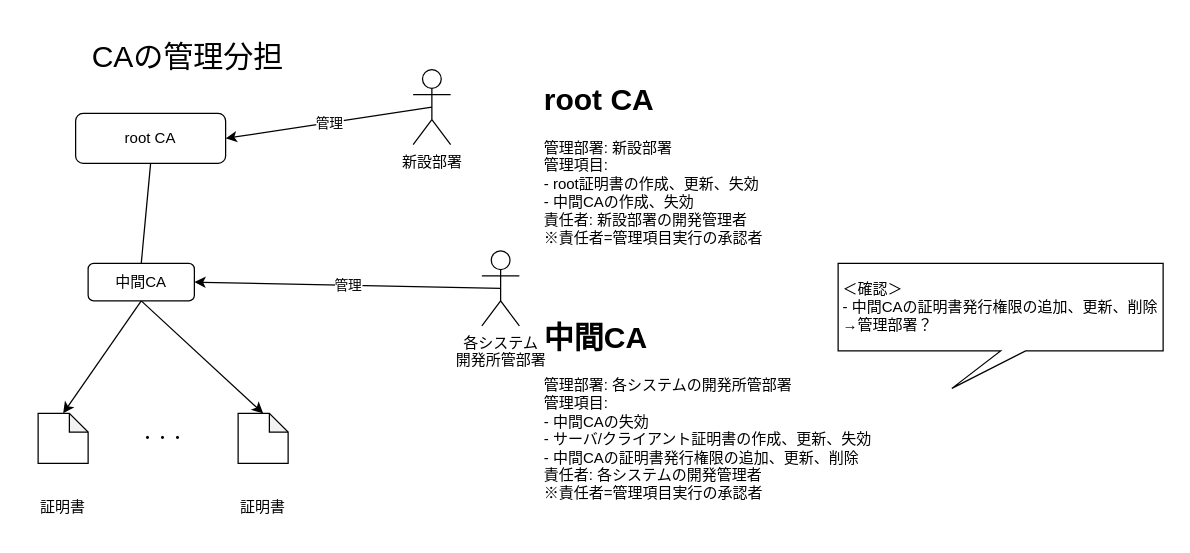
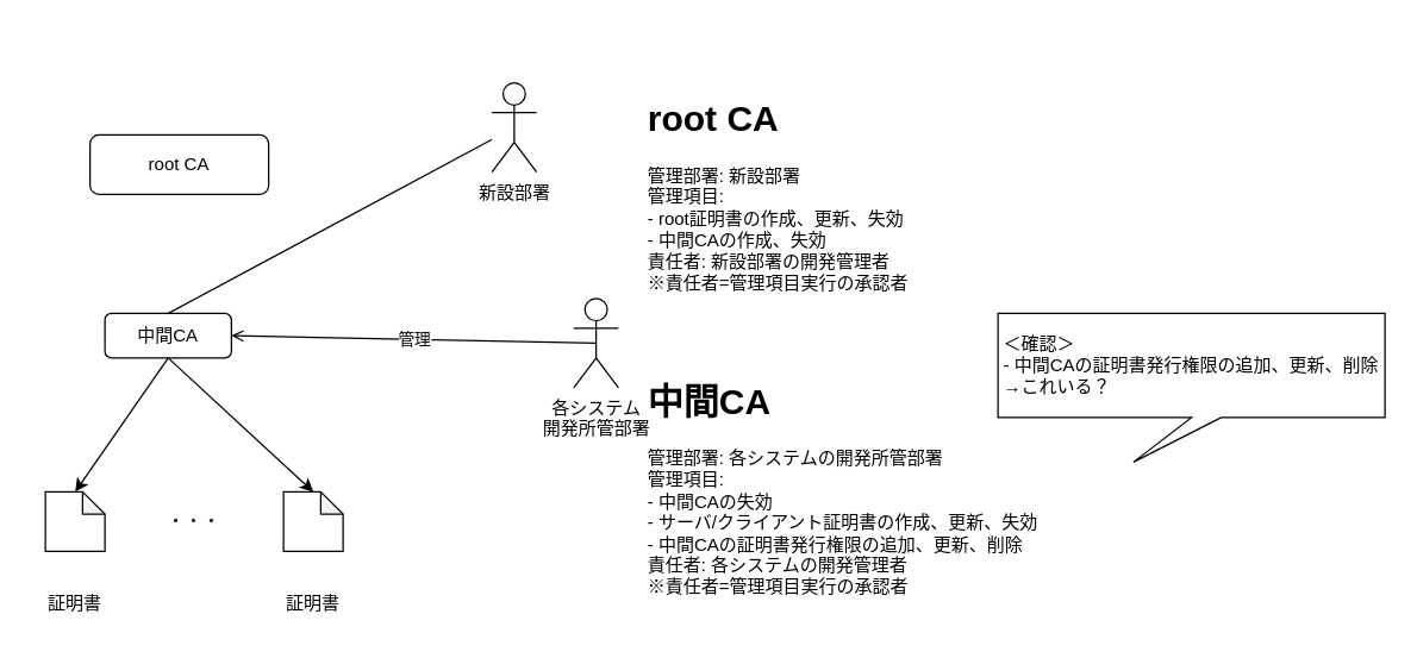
- <mxCell id="12" value="&lt;font style=&quot;font-size: 24px;&quot;&gt;CAの管理分担&lt;/font&gt;" style="text;html=1;strokeColor=none;fillColor=none;align=center;verticalAlign=middle;whiteSpace=wrap;rounded=0;" parent="1" vertex="1"><mxGeometry x="70" y="20" width="160" height="50" as="geometry" /></mxCell>
- <mxCell id="18" value="" style="endArrow=classic;html=1;exitX=0.5;exitY=0.5;exitDx=0;exitDy=0;exitPerimeter=0;entryX=1;entryY=0.5;entryDx=0;entryDy=0;" parent="1" source="15" target="2" edge="1"><mxGeometry relative="1" as="geometry"><mxPoint x="440" y="310" as="sourcePoint" /><mxPoint x="540" y="310" as="targetPoint" /></mxGeometry></mxCell>
- <mxCell id="19" value="管理" style="edgeLabel;resizable=0;html=1;align=center;verticalAlign=middle;" parent="18" connectable="0" vertex="1"><mxGeometry relative="1" as="geometry" /></mxCell>
- <mxCell id="6" value="" style="endArrow=none;html=1;entryX=0.5;entryY=1;entryDx=0;entryDy=0;exitX=0.5;exitY=0;exitDx=0;exitDy=0;" parent="1" source="5" target="2" edge="1"><mxGeometry width="50" height="50" relative="1" as="geometry"><mxPoint x="470" y="360" as="sourcePoint" /><mxPoint x="520" y="310" as="targetPoint" /></mxGeometry></mxCell>
+ <mxCell id="6" value="" style="endArrow=none;html=1;exitX=0.5;exitY=0;exitDx=0;exitDy=0;" parent="1" source="5" target="15" edge="1"><mxGeometry width="50" height="50" relative="1" as="geometry"><mxPoint x="470" y="360" as="sourcePoint" /><mxPoint x="520" y="310" as="targetPoint" /></mxGeometry></mxCell>
- <mxCell id="20" value="" style="endArrow=classic;html=1;exitX=0.5;exitY=0.5;exitDx=0;exitDy=0;exitPerimeter=0;entryX=1;entryY=0.5;entryDx=0;entryDy=0;" parent="1" source="16" target="5" edge="1"><mxGeometry relative="1" as="geometry"><mxPoint x="355" y="120" as="sourcePoint" /><mxPoint x="200" y="120" as="targetPoint" /></mxGeometry></mxCell>
+ <mxCell id="20" value="" style="endArrow=open;html=1;exitX=0.5;exitY=0.5;exitDx=0;exitDy=0;exitPerimeter=0;entryX=1;entryY=0.5;entryDx=0;entryDy=0;" parent="1" source="16" target="5" edge="1"><mxGeometry relative="1" as="geometry"><mxPoint x="355" y="120" as="sourcePoint" /><mxPoint x="200" y="120" as="targetPoint" /></mxGeometry></mxCell>
- <mxCell id="17" value="&lt;div style=&quot;text-align: left;&quot;&gt;&lt;span style=&quot;background-color: initial;&quot;&gt;＜確認＞&lt;/span&gt;&lt;/div&gt;&lt;div style=&quot;text-align: left;&quot;&gt;&lt;span style=&quot;background-color: initial;&quot;&gt;- 中間CAの証明書発行権限の追加、更新、削除&lt;/span&gt;&lt;/div&gt;&lt;span style=&quot;&quot;&gt;&lt;div style=&quot;text-align: left;&quot;&gt;&lt;span style=&quot;background-color: initial;&quot;&gt;→管理部署？&lt;/span&gt;&lt;/div&gt;&lt;/span&gt;" style="shape=callout;whiteSpace=wrap;html=1;perimeter=calloutPerimeter;position2=0.35;" parent="1" vertex="1"><mxGeometry x="670" y="210" width="260" height="100" as="geometry" /></mxCell>
+ <mxCell id="17" value="&lt;div style=&quot;text-align: left;&quot;&gt;&lt;span style=&quot;background-color: initial;&quot;&gt;＜確認＞&lt;/span&gt;&lt;/div&gt;&lt;div style=&quot;text-align: left;&quot;&gt;&lt;span style=&quot;background-color: initial;&quot;&gt;- 中間CAの証明書発行権限の追加、更新、削除&lt;/span&gt;&lt;/div&gt;&lt;span style=&quot;&quot;&gt;&lt;div style=&quot;text-align: left;&quot;&gt;&lt;span style=&quot;background-color: initial;&quot;&gt;→これいる？&lt;/span&gt;&lt;/div&gt;&lt;/span&gt;" style="shape=callout;whiteSpace=wrap;html=1;perimeter=calloutPerimeter;position2=0.35;" parent="1" vertex="1"><mxGeometry x="670" y="210" width="260" height="100" as="geometry" /></mxCell>
